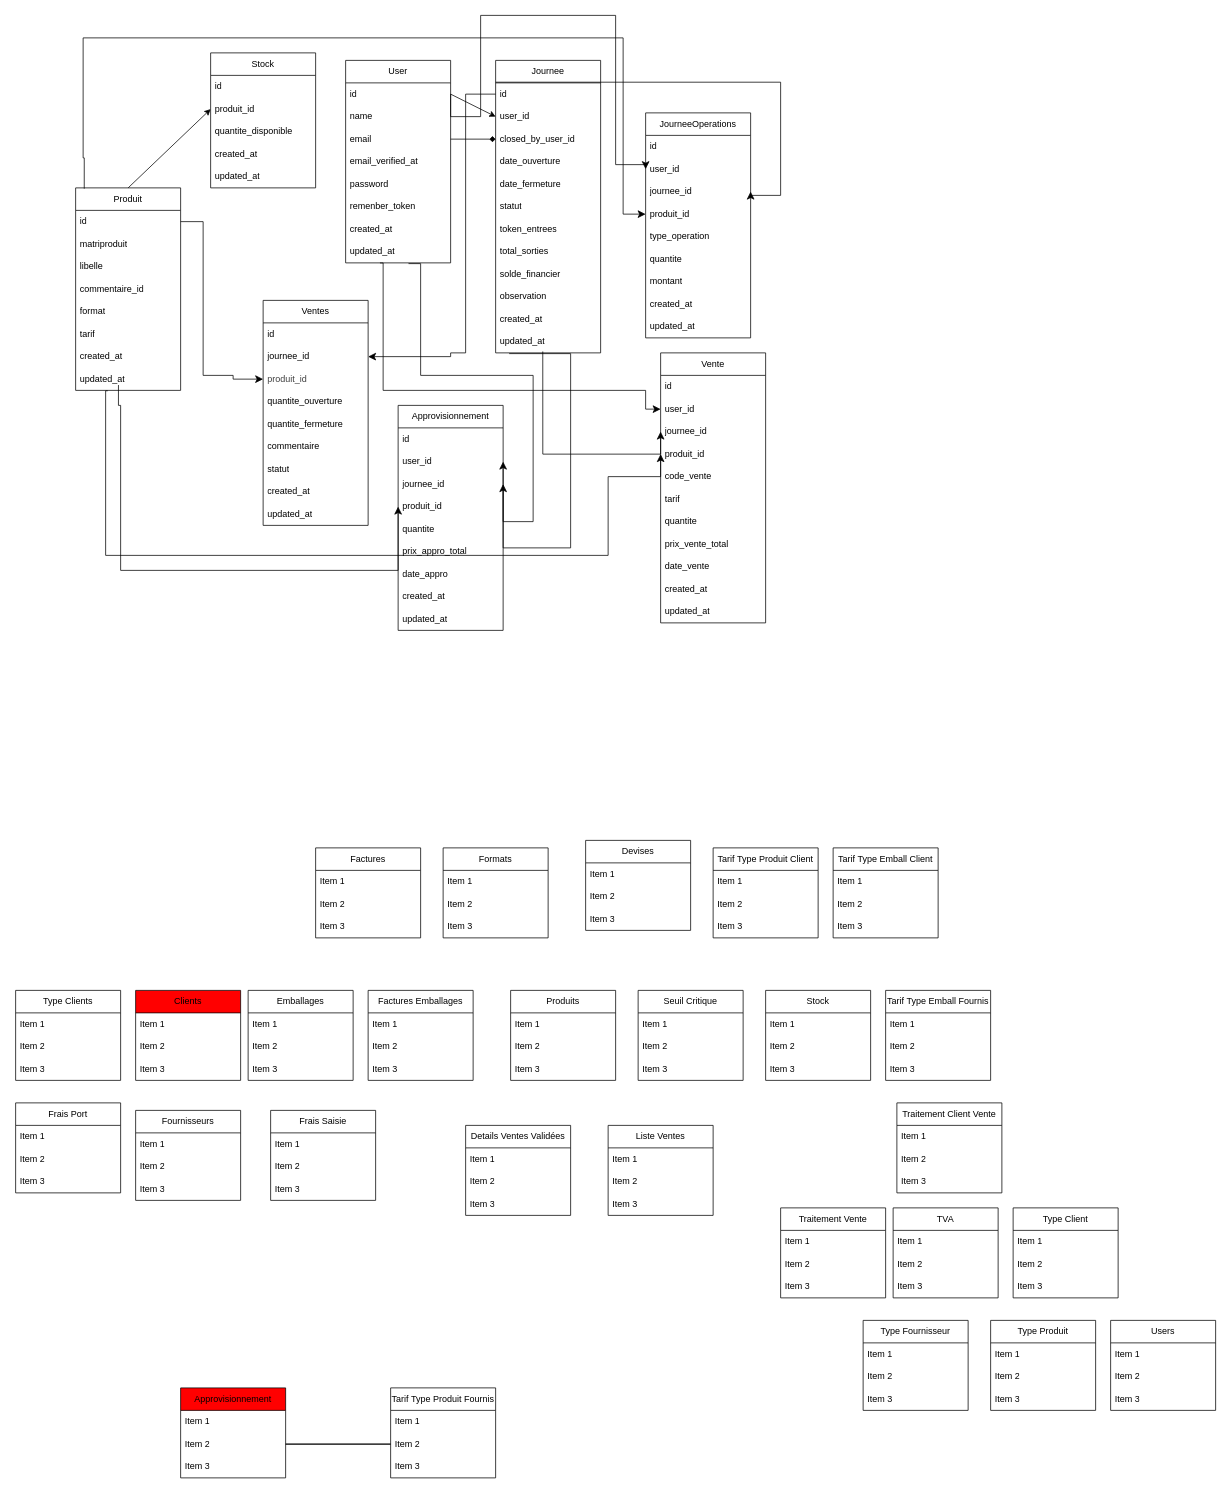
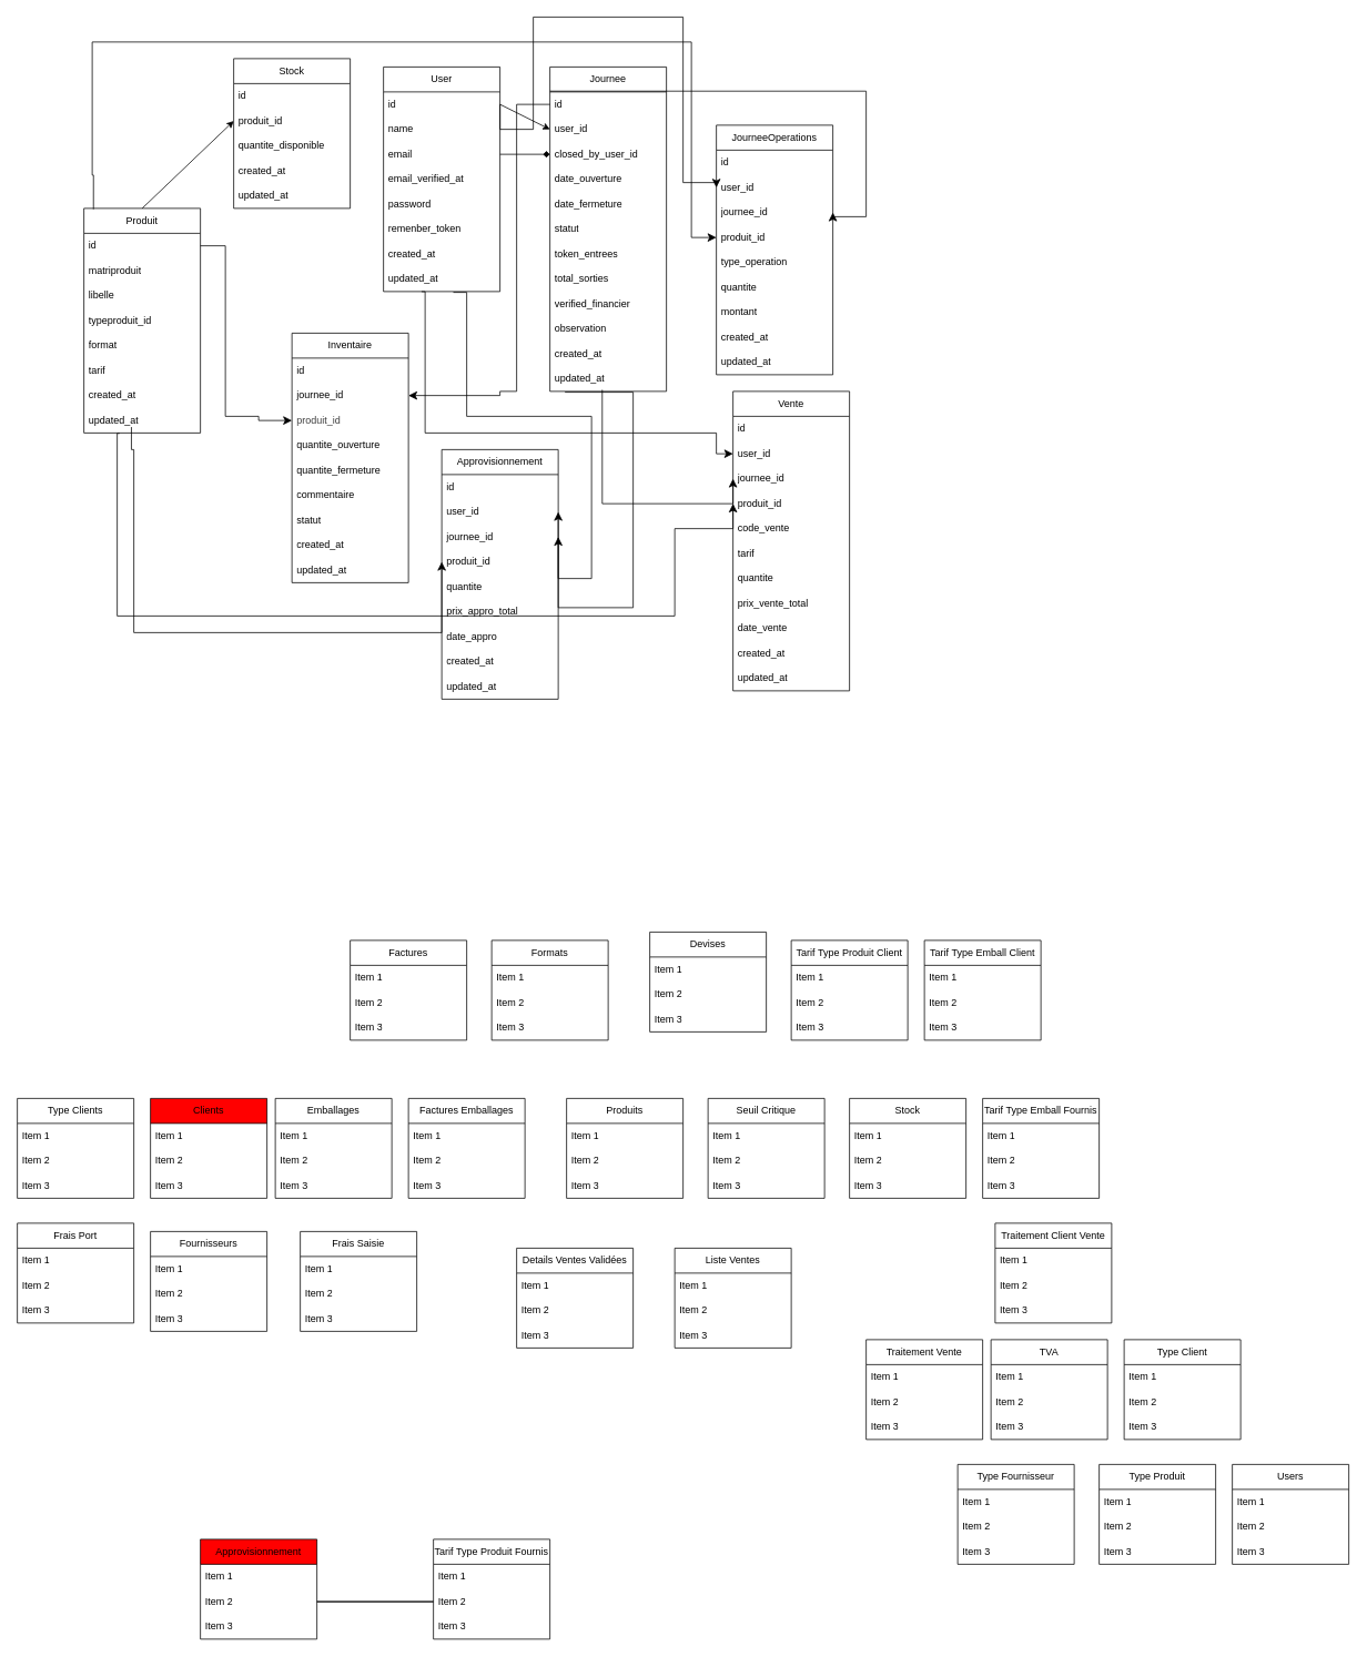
- <mxCell id="136" value="solde_financier" style="text;strokeColor=none;fillColor=none;align=left;verticalAlign=middle;spacingLeft=4;spacingRight=4;overflow=hidden;points=[[0,0.5],[1,0.5]];portConstraint=eastwest;rotatable=0;whiteSpace=wrap;html=1;" vertex="1" parent="127"><mxGeometry y="270" width="140" height="30" as="geometry" /></mxCell>
+ <mxCell id="136" value="verified_financier" style="text;strokeColor=none;fillColor=none;align=left;verticalAlign=middle;spacingLeft=4;spacingRight=4;overflow=hidden;points=[[0,0.5],[1,0.5]];portConstraint=eastwest;rotatable=0;whiteSpace=wrap;html=1;" vertex="1" parent="127"><mxGeometry y="270" width="140" height="30" as="geometry" /></mxCell>
- <mxCell id="35" value="&lt;span style=&quot;color: rgb(0, 0, 0); font-family: sans-serif; text-wrap-mode: nowrap; background-color: rgb(255, 255, 255);&quot;&gt;&lt;font style=&quot;font-size: 12px;&quot;&gt;commentaire_id&lt;/font&gt;&lt;/span&gt;" style="text;strokeColor=none;fillColor=none;align=left;verticalAlign=middle;spacingLeft=4;spacingRight=4;overflow=hidden;points=[[0,0.5],[1,0.5]];portConstraint=eastwest;rotatable=0;whiteSpace=wrap;html=1;" vertex="1" parent="31"><mxGeometry y="120" width="140" height="30" as="geometry" /></mxCell>
+ <mxCell id="35" value="&lt;span style=&quot;color: rgb(0, 0, 0); font-family: sans-serif; text-wrap-mode: nowrap; background-color: rgb(255, 255, 255);&quot;&gt;&lt;font style=&quot;font-size: 12px;&quot;&gt;typeproduit_id&lt;/font&gt;&lt;/span&gt;" style="text;strokeColor=none;fillColor=none;align=left;verticalAlign=middle;spacingLeft=4;spacingRight=4;overflow=hidden;points=[[0,0.5],[1,0.5]];portConstraint=eastwest;rotatable=0;whiteSpace=wrap;html=1;" vertex="1" parent="31"><mxGeometry y="120" width="140" height="30" as="geometry" /></mxCell>
- <mxCell id="140" value="Ventes" style="swimlane;fontStyle=0;childLayout=stackLayout;horizontal=1;startSize=30;horizontalStack=0;resizeParent=1;resizeParentMax=0;resizeLast=0;collapsible=1;marginBottom=0;whiteSpace=wrap;html=1;" vertex="1" parent="1"><mxGeometry x="350" y="400" width="140" height="300" as="geometry" /></mxCell>
+ <mxCell id="140" value="Inventaire" style="swimlane;fontStyle=0;childLayout=stackLayout;horizontal=1;startSize=30;horizontalStack=0;resizeParent=1;resizeParentMax=0;resizeLast=0;collapsible=1;marginBottom=0;whiteSpace=wrap;html=1;" vertex="1" parent="1"><mxGeometry x="350" y="400" width="140" height="300" as="geometry" /></mxCell>
